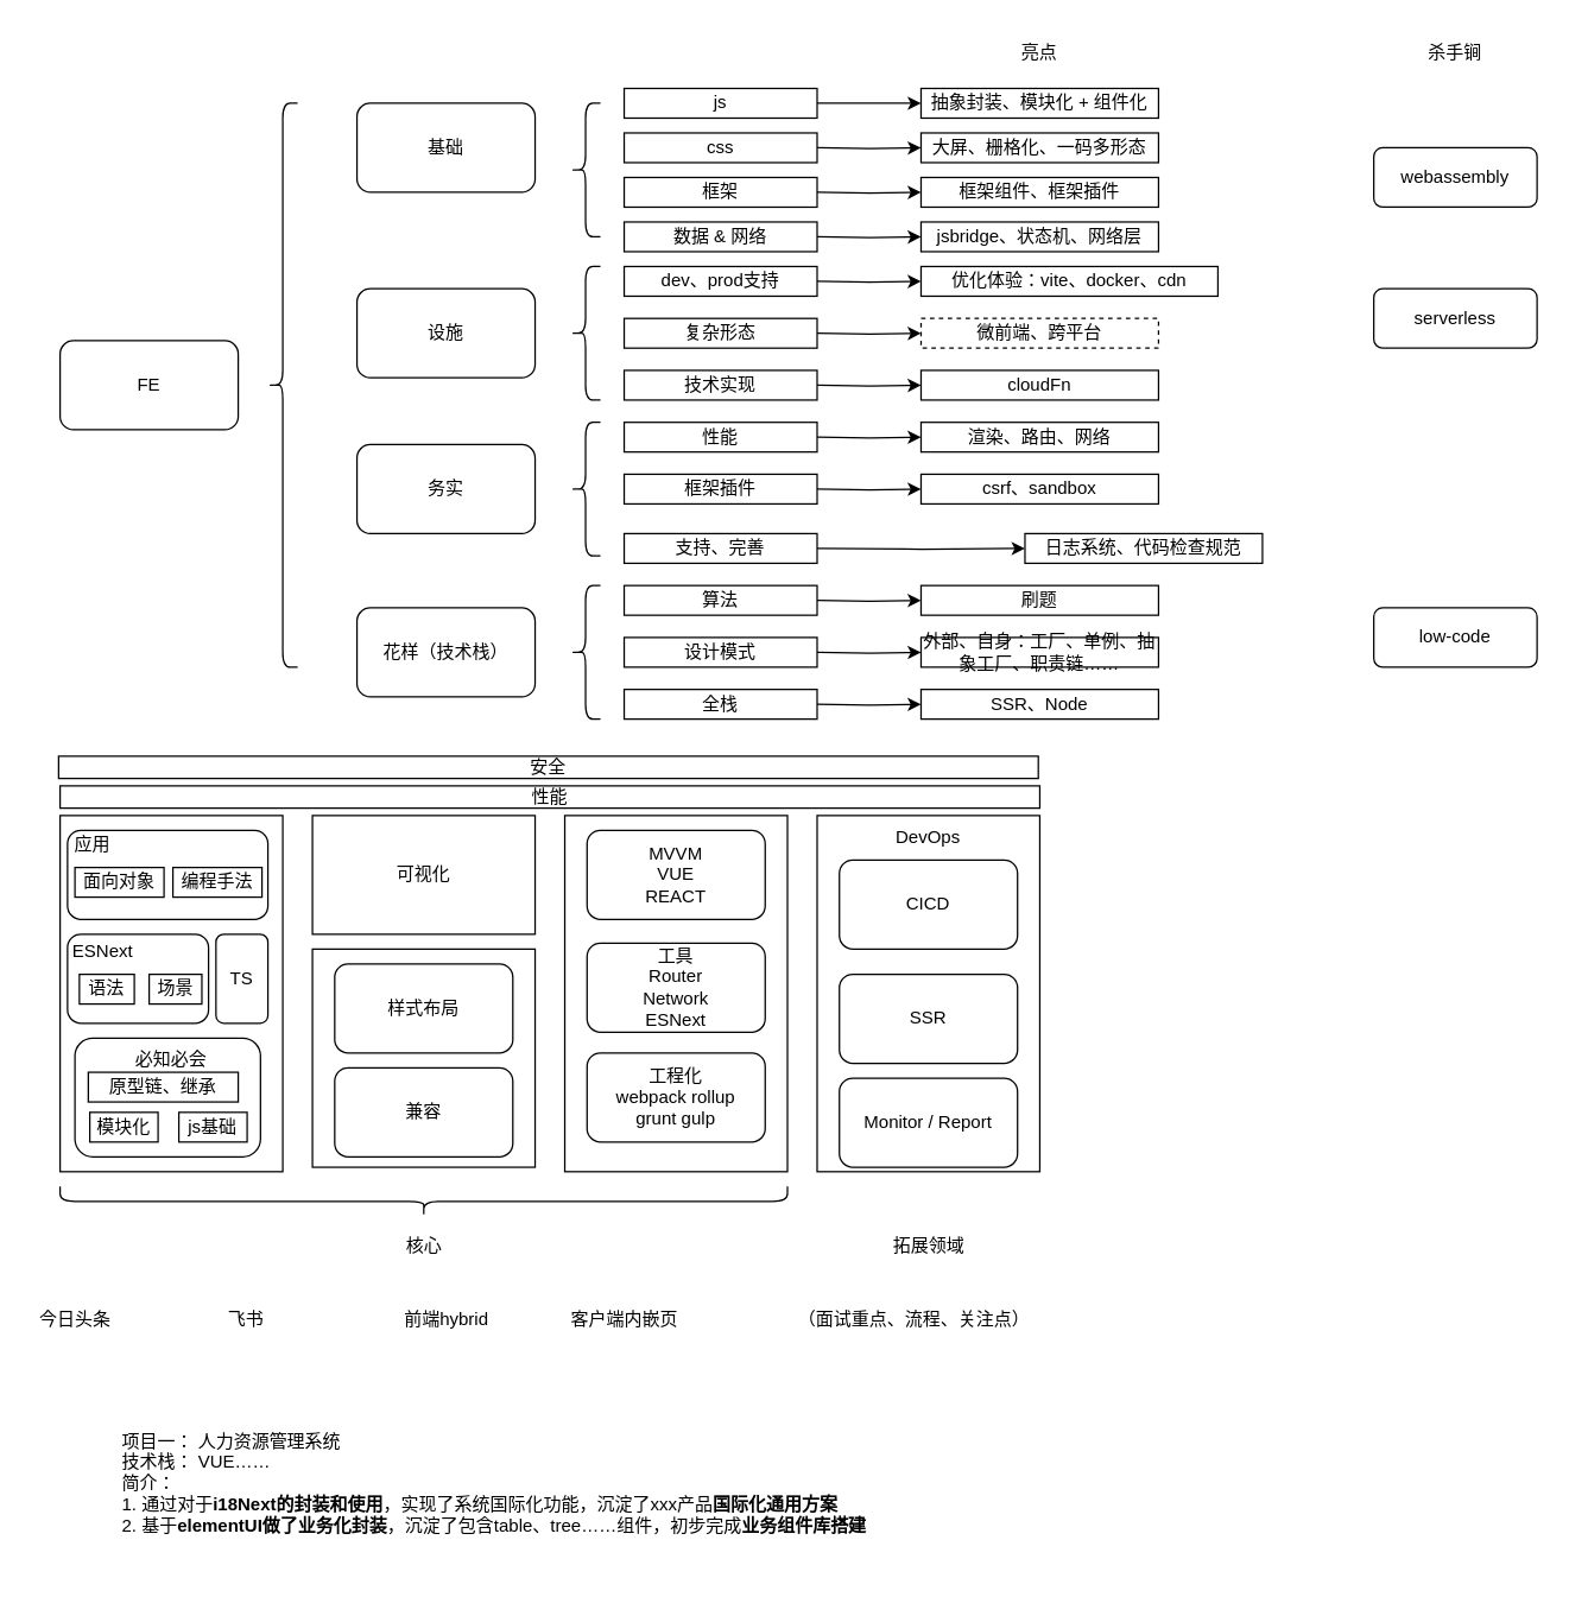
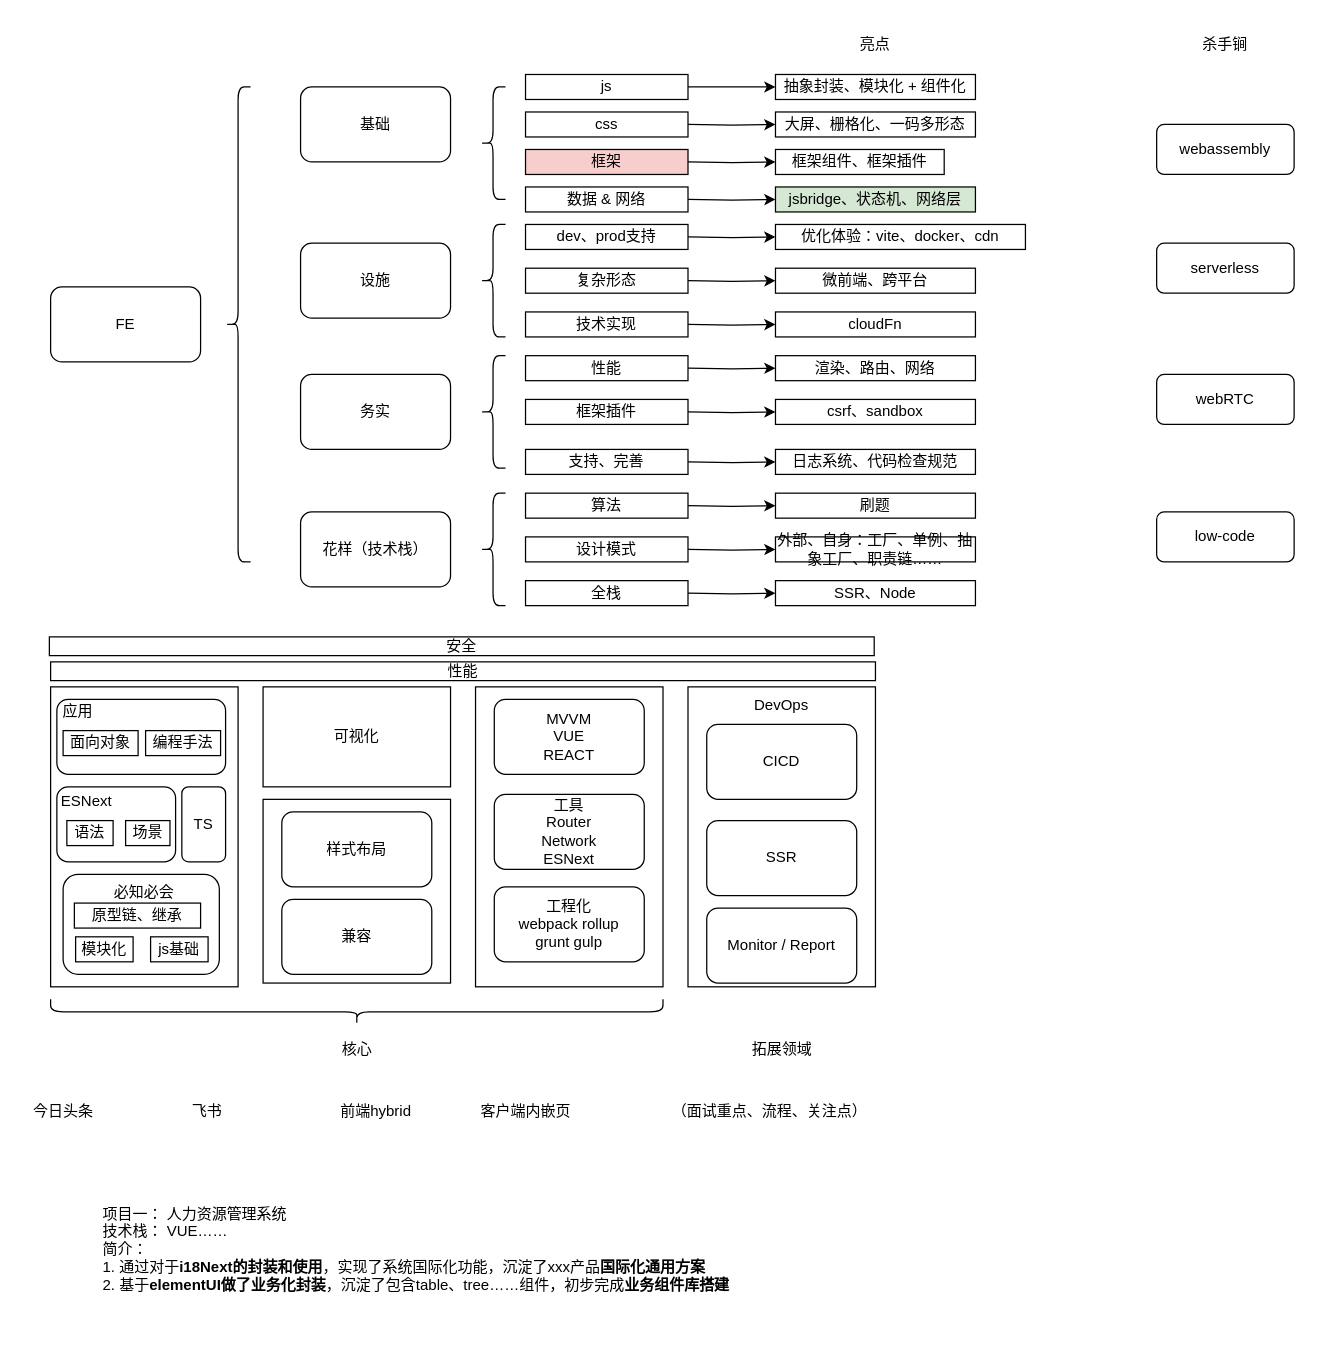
- <mxCell id="12" value="框架" style="rounded=0;whiteSpace=wrap;html=1;" vertex="1" parent="1"><mxGeometry x="420" y="119" width="130" height="20" as="geometry" /></mxCell>
+ <mxCell id="12" value="框架" style="rounded=0;whiteSpace=wrap;html=1;fillColor=#f8cecc;" vertex="1" parent="1"><mxGeometry x="420" y="119" width="130" height="20" as="geometry" /></mxCell>
- <mxCell id="64" value="框架组件、框架插件" style="rounded=0;whiteSpace=wrap;html=1;" vertex="1" parent="1"><mxGeometry x="620" y="119" width="160" height="20" as="geometry" /></mxCell>
+ <mxCell id="64" value="框架组件、框架插件" style="rounded=0;whiteSpace=wrap;html=1;" vertex="1" parent="1"><mxGeometry x="620" y="119" width="135" height="20" as="geometry" /></mxCell>
- <mxCell id="66" value="jsbridge、状态机、网络层" style="rounded=0;whiteSpace=wrap;html=1;" vertex="1" parent="1"><mxGeometry x="620" y="149" width="160" height="20" as="geometry" /></mxCell>
+ <mxCell id="66" value="jsbridge、状态机、网络层" style="rounded=0;whiteSpace=wrap;html=1;fillColor=#d5e8d4;" vertex="1" parent="1"><mxGeometry x="620" y="149" width="160" height="20" as="geometry" /></mxCell>
- <mxCell id="70" value="微前端、跨平台" style="rounded=0;whiteSpace=wrap;html=1;dashed=1;" vertex="1" parent="1"><mxGeometry x="620" y="214" width="160" height="20" as="geometry" /></mxCell>
+ <mxCell id="70" value="微前端、跨平台" style="rounded=0;whiteSpace=wrap;html=1;" vertex="1" parent="1"><mxGeometry x="620" y="214" width="160" height="20" as="geometry" /></mxCell>
+ <mxCell id="88" value="webRTC" style="rounded=1;whiteSpace=wrap;html=1;" vertex="1" parent="1"><mxGeometry x="925" y="299" width="110" height="40" as="geometry" /></mxCell>
- <mxCell id="78" value="日志系统、代码检查规范" style="rounded=0;whiteSpace=wrap;html=1;" vertex="1" parent="1"><mxGeometry x="690" y="359" width="160" height="20" as="geometry" /></mxCell>
+ <mxCell id="78" value="日志系统、代码检查规范" style="rounded=0;whiteSpace=wrap;html=1;" vertex="1" parent="1"><mxGeometry x="620" y="359" width="160" height="20" as="geometry" /></mxCell>
